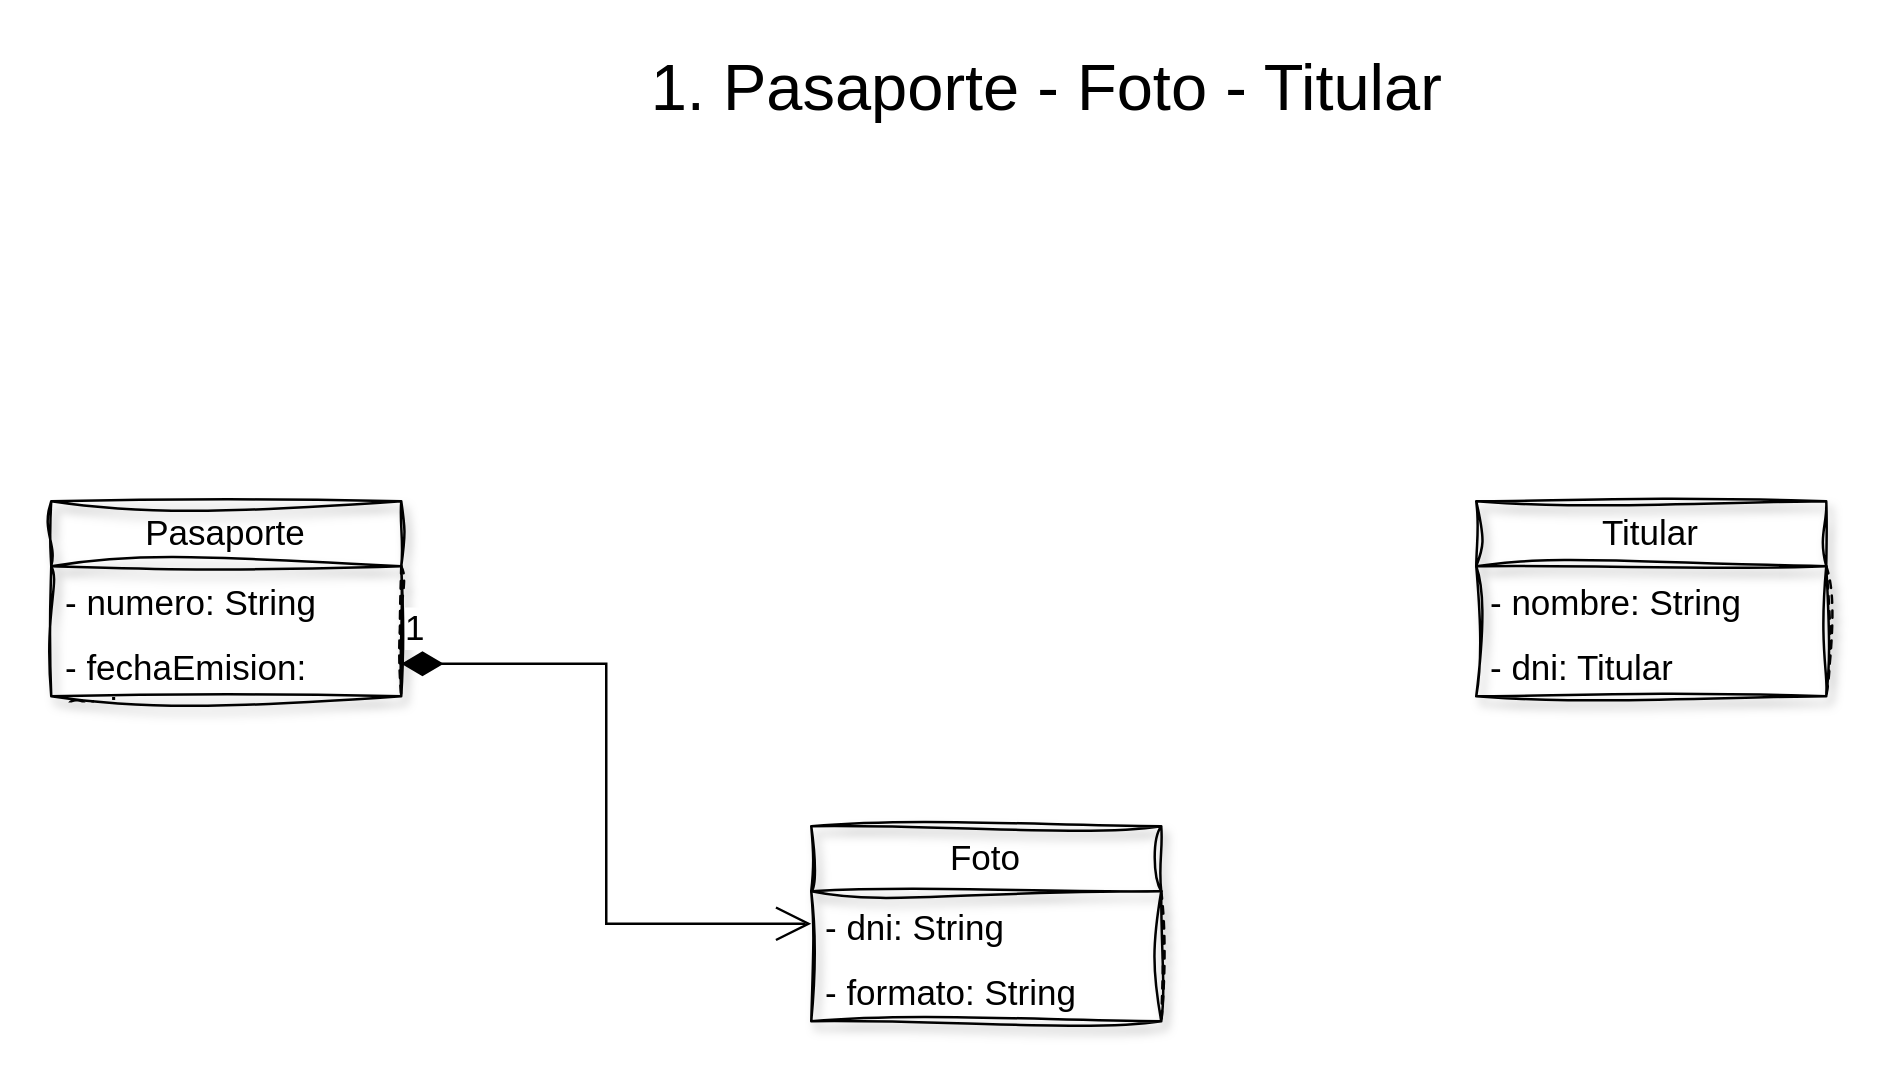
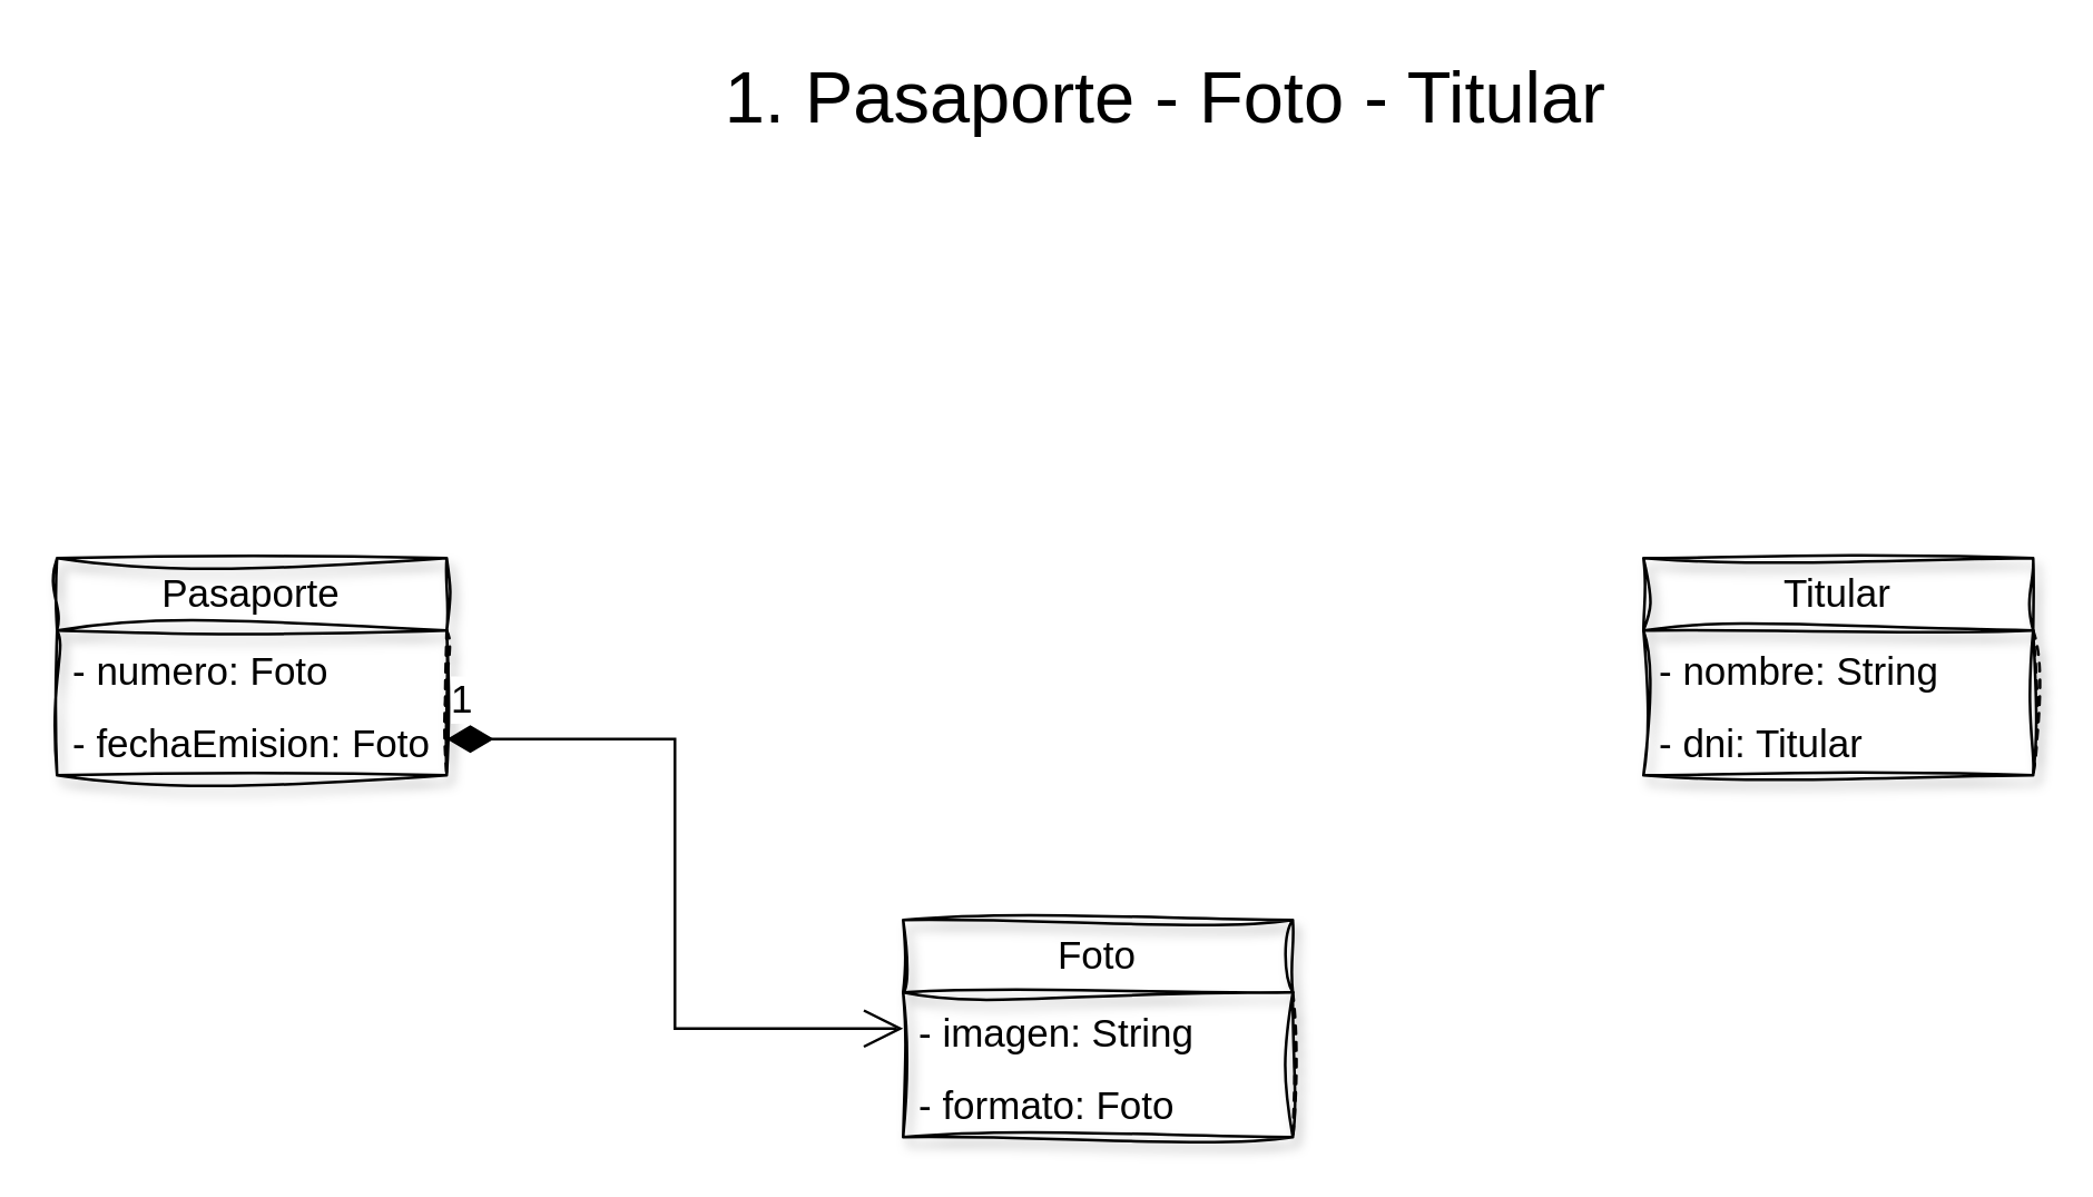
- <mxCell id="3" value="- numero: String" style="text;strokeColor=none;fillColor=none;align=left;verticalAlign=top;spacingLeft=4;spacingRight=4;overflow=hidden;rotatable=0;points=[[0,0.5],[1,0.5]];portConstraint=eastwest;whiteSpace=wrap;html=1;fontSize=14;" parent="2" vertex="1"><mxGeometry y="26" width="140" height="26" as="geometry" /></mxCell>
+ <mxCell id="3" value="- numero: Foto" style="text;strokeColor=none;fillColor=none;align=left;verticalAlign=top;spacingLeft=4;spacingRight=4;overflow=hidden;rotatable=0;points=[[0,0.5],[1,0.5]];portConstraint=eastwest;whiteSpace=wrap;html=1;fontSize=14;" parent="2" vertex="1"><mxGeometry y="26" width="140" height="26" as="geometry" /></mxCell>
- <mxCell id="4" value="- fechaEmision: String" style="text;strokeColor=none;fillColor=none;align=left;verticalAlign=top;spacingLeft=4;spacingRight=4;overflow=hidden;rotatable=0;points=[[0,0.5],[1,0.5]];portConstraint=eastwest;whiteSpace=wrap;html=1;fontSize=14;" parent="2" vertex="1"><mxGeometry y="52" width="140" height="26" as="geometry" /></mxCell>
+ <mxCell id="4" value="- fechaEmision: Foto" style="text;strokeColor=none;fillColor=none;align=left;verticalAlign=top;spacingLeft=4;spacingRight=4;overflow=hidden;rotatable=0;points=[[0,0.5],[1,0.5]];portConstraint=eastwest;whiteSpace=wrap;html=1;fontSize=14;" parent="2" vertex="1"><mxGeometry y="52" width="140" height="26" as="geometry" /></mxCell>
- <mxCell id="7" value="- dni: String" style="text;strokeColor=none;fillColor=none;align=left;verticalAlign=top;spacingLeft=4;spacingRight=4;overflow=hidden;rotatable=0;points=[[0,0.5],[1,0.5]];portConstraint=eastwest;whiteSpace=wrap;html=1;fontSize=14;" parent="6" vertex="1"><mxGeometry y="26" width="140" height="26" as="geometry" /></mxCell>
+ <mxCell id="7" value="- imagen: String" style="text;strokeColor=none;fillColor=none;align=left;verticalAlign=top;spacingLeft=4;spacingRight=4;overflow=hidden;rotatable=0;points=[[0,0.5],[1,0.5]];portConstraint=eastwest;whiteSpace=wrap;html=1;fontSize=14;" parent="6" vertex="1"><mxGeometry y="26" width="140" height="26" as="geometry" /></mxCell>
- <mxCell id="8" value="- formato: String" style="text;strokeColor=none;fillColor=none;align=left;verticalAlign=top;spacingLeft=4;spacingRight=4;overflow=hidden;rotatable=0;points=[[0,0.5],[1,0.5]];portConstraint=eastwest;whiteSpace=wrap;html=1;fontSize=14;" parent="6" vertex="1"><mxGeometry y="52" width="140" height="26" as="geometry" /></mxCell>
+ <mxCell id="8" value="- formato: Foto" style="text;strokeColor=none;fillColor=none;align=left;verticalAlign=top;spacingLeft=4;spacingRight=4;overflow=hidden;rotatable=0;points=[[0,0.5],[1,0.5]];portConstraint=eastwest;whiteSpace=wrap;html=1;fontSize=14;" parent="6" vertex="1"><mxGeometry y="52" width="140" height="26" as="geometry" /></mxCell>
